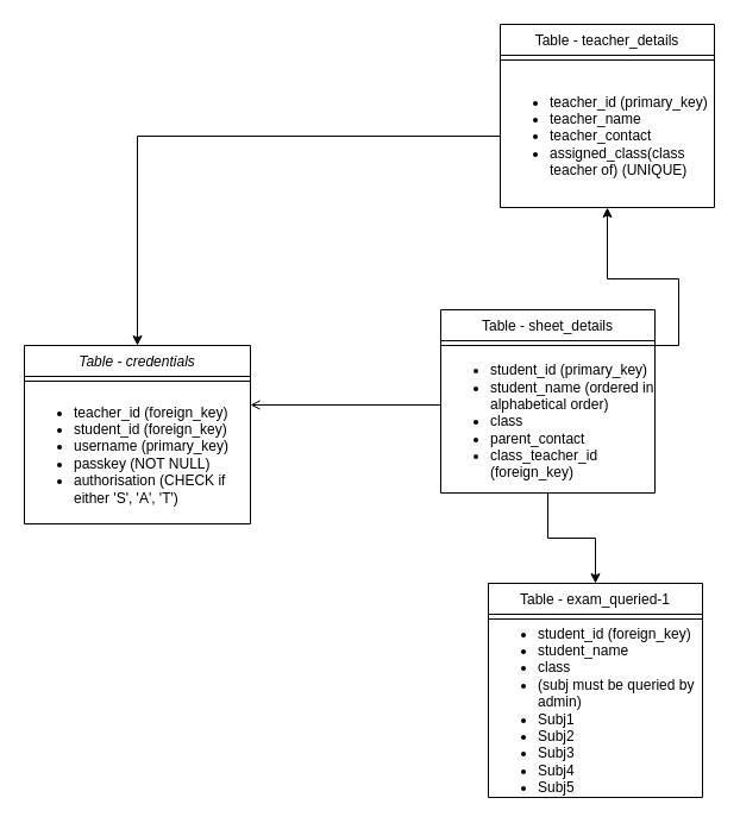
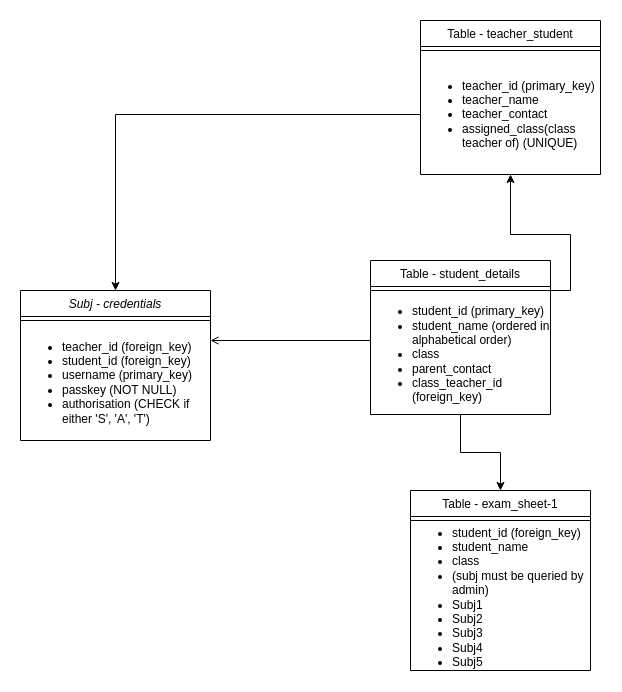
- <mxCell id="13" value="Table - teacher_details" style="swimlane;fontStyle=0;align=center;verticalAlign=middle;childLayout=stackLayout;horizontal=1;startSize=26;horizontalStack=0;resizeParent=1;resizeLast=0;collapsible=1;marginBottom=0;rounded=0;shadow=0;strokeWidth=1;" vertex="1" parent="1"><mxGeometry x="420" y="20" width="180" height="154" as="geometry"><mxRectangle x="550" y="140" width="160" height="26" as="alternateBounds" /></mxGeometry></mxCell>
+ <mxCell id="13" value="Table - teacher_student" style="swimlane;fontStyle=0;align=center;verticalAlign=middle;childLayout=stackLayout;horizontal=1;startSize=26;horizontalStack=0;resizeParent=1;resizeLast=0;collapsible=1;marginBottom=0;rounded=0;shadow=0;strokeWidth=1;" vertex="1" parent="1"><mxGeometry x="420" y="20" width="180" height="154" as="geometry"><mxRectangle x="550" y="140" width="160" height="26" as="alternateBounds" /></mxGeometry></mxCell>
- <mxCell id="5" value="Table - sheet_details" style="swimlane;fontStyle=0;align=center;verticalAlign=middle;childLayout=stackLayout;horizontal=1;startSize=26;horizontalStack=0;resizeParent=1;resizeLast=0;collapsible=1;marginBottom=0;rounded=0;shadow=0;strokeWidth=1;" vertex="1" parent="1"><mxGeometry x="370" y="260" width="180" height="154" as="geometry"><mxRectangle x="550" y="140" width="160" height="26" as="alternateBounds" /></mxGeometry></mxCell>
+ <mxCell id="5" value="Table - student_details" style="swimlane;fontStyle=0;align=center;verticalAlign=middle;childLayout=stackLayout;horizontal=1;startSize=26;horizontalStack=0;resizeParent=1;resizeLast=0;collapsible=1;marginBottom=0;rounded=0;shadow=0;strokeWidth=1;" vertex="1" parent="1"><mxGeometry x="370" y="260" width="180" height="154" as="geometry"><mxRectangle x="550" y="140" width="160" height="26" as="alternateBounds" /></mxGeometry></mxCell>
- <mxCell id="2" value="Table - credentials" style="swimlane;fontStyle=2;align=center;verticalAlign=top;childLayout=stackLayout;horizontal=1;startSize=26;horizontalStack=0;resizeParent=1;resizeLast=0;collapsible=1;marginBottom=0;rounded=0;shadow=0;strokeWidth=1;" vertex="1" parent="1"><mxGeometry x="20" y="290" width="190" height="150" as="geometry"><mxRectangle x="230" y="140" width="160" height="26" as="alternateBounds" /></mxGeometry></mxCell>
+ <mxCell id="2" value="Subj - credentials" style="swimlane;fontStyle=2;align=center;verticalAlign=top;childLayout=stackLayout;horizontal=1;startSize=26;horizontalStack=0;resizeParent=1;resizeLast=0;collapsible=1;marginBottom=0;rounded=0;shadow=0;strokeWidth=1;" vertex="1" parent="1"><mxGeometry x="20" y="290" width="190" height="150" as="geometry"><mxRectangle x="230" y="140" width="160" height="26" as="alternateBounds" /></mxGeometry></mxCell>
- <mxCell id="9" value="Table - exam_queried-1" style="swimlane;fontStyle=0;align=center;verticalAlign=middle;childLayout=stackLayout;horizontal=1;startSize=26;horizontalStack=0;resizeParent=1;resizeLast=0;collapsible=1;marginBottom=0;rounded=0;shadow=0;strokeWidth=1;" vertex="1" parent="1"><mxGeometry x="410" y="490" width="180" height="180" as="geometry"><mxRectangle x="550" y="140" width="160" height="26" as="alternateBounds" /></mxGeometry></mxCell>
+ <mxCell id="9" value="Table - exam_sheet-1" style="swimlane;fontStyle=0;align=center;verticalAlign=middle;childLayout=stackLayout;horizontal=1;startSize=26;horizontalStack=0;resizeParent=1;resizeLast=0;collapsible=1;marginBottom=0;rounded=0;shadow=0;strokeWidth=1;" vertex="1" parent="1"><mxGeometry x="410" y="490" width="180" height="180" as="geometry"><mxRectangle x="550" y="140" width="160" height="26" as="alternateBounds" /></mxGeometry></mxCell>
